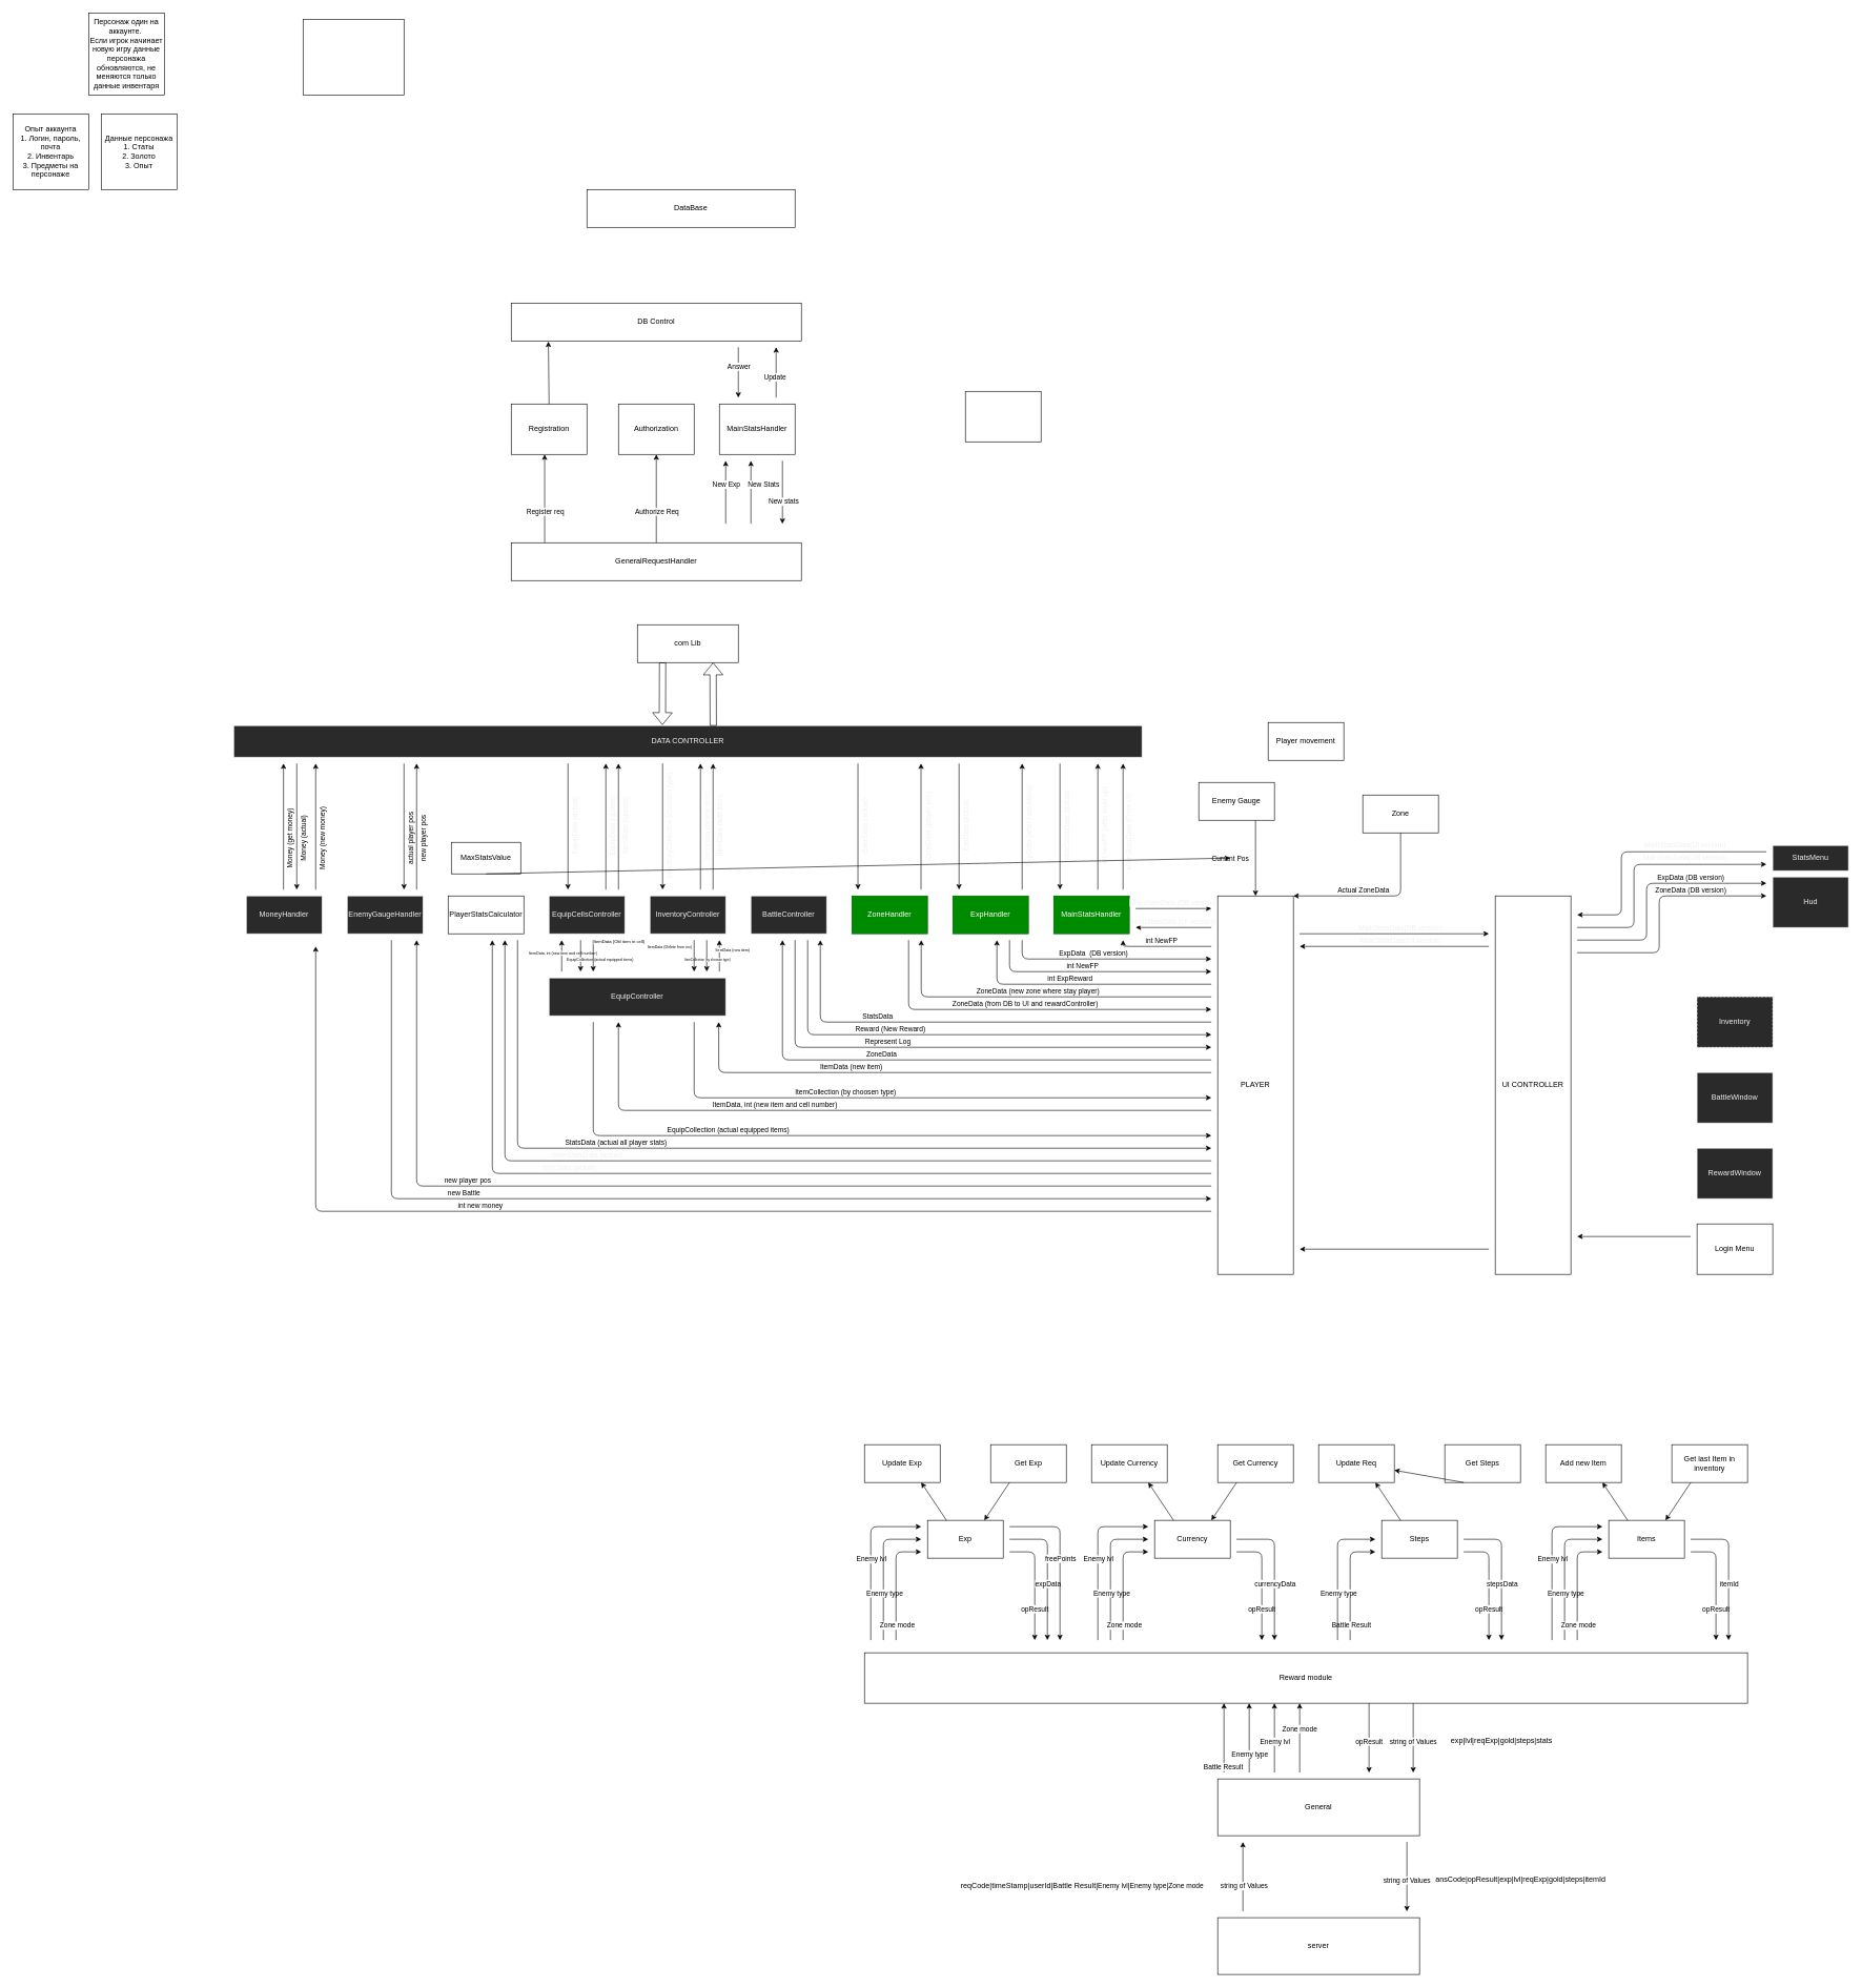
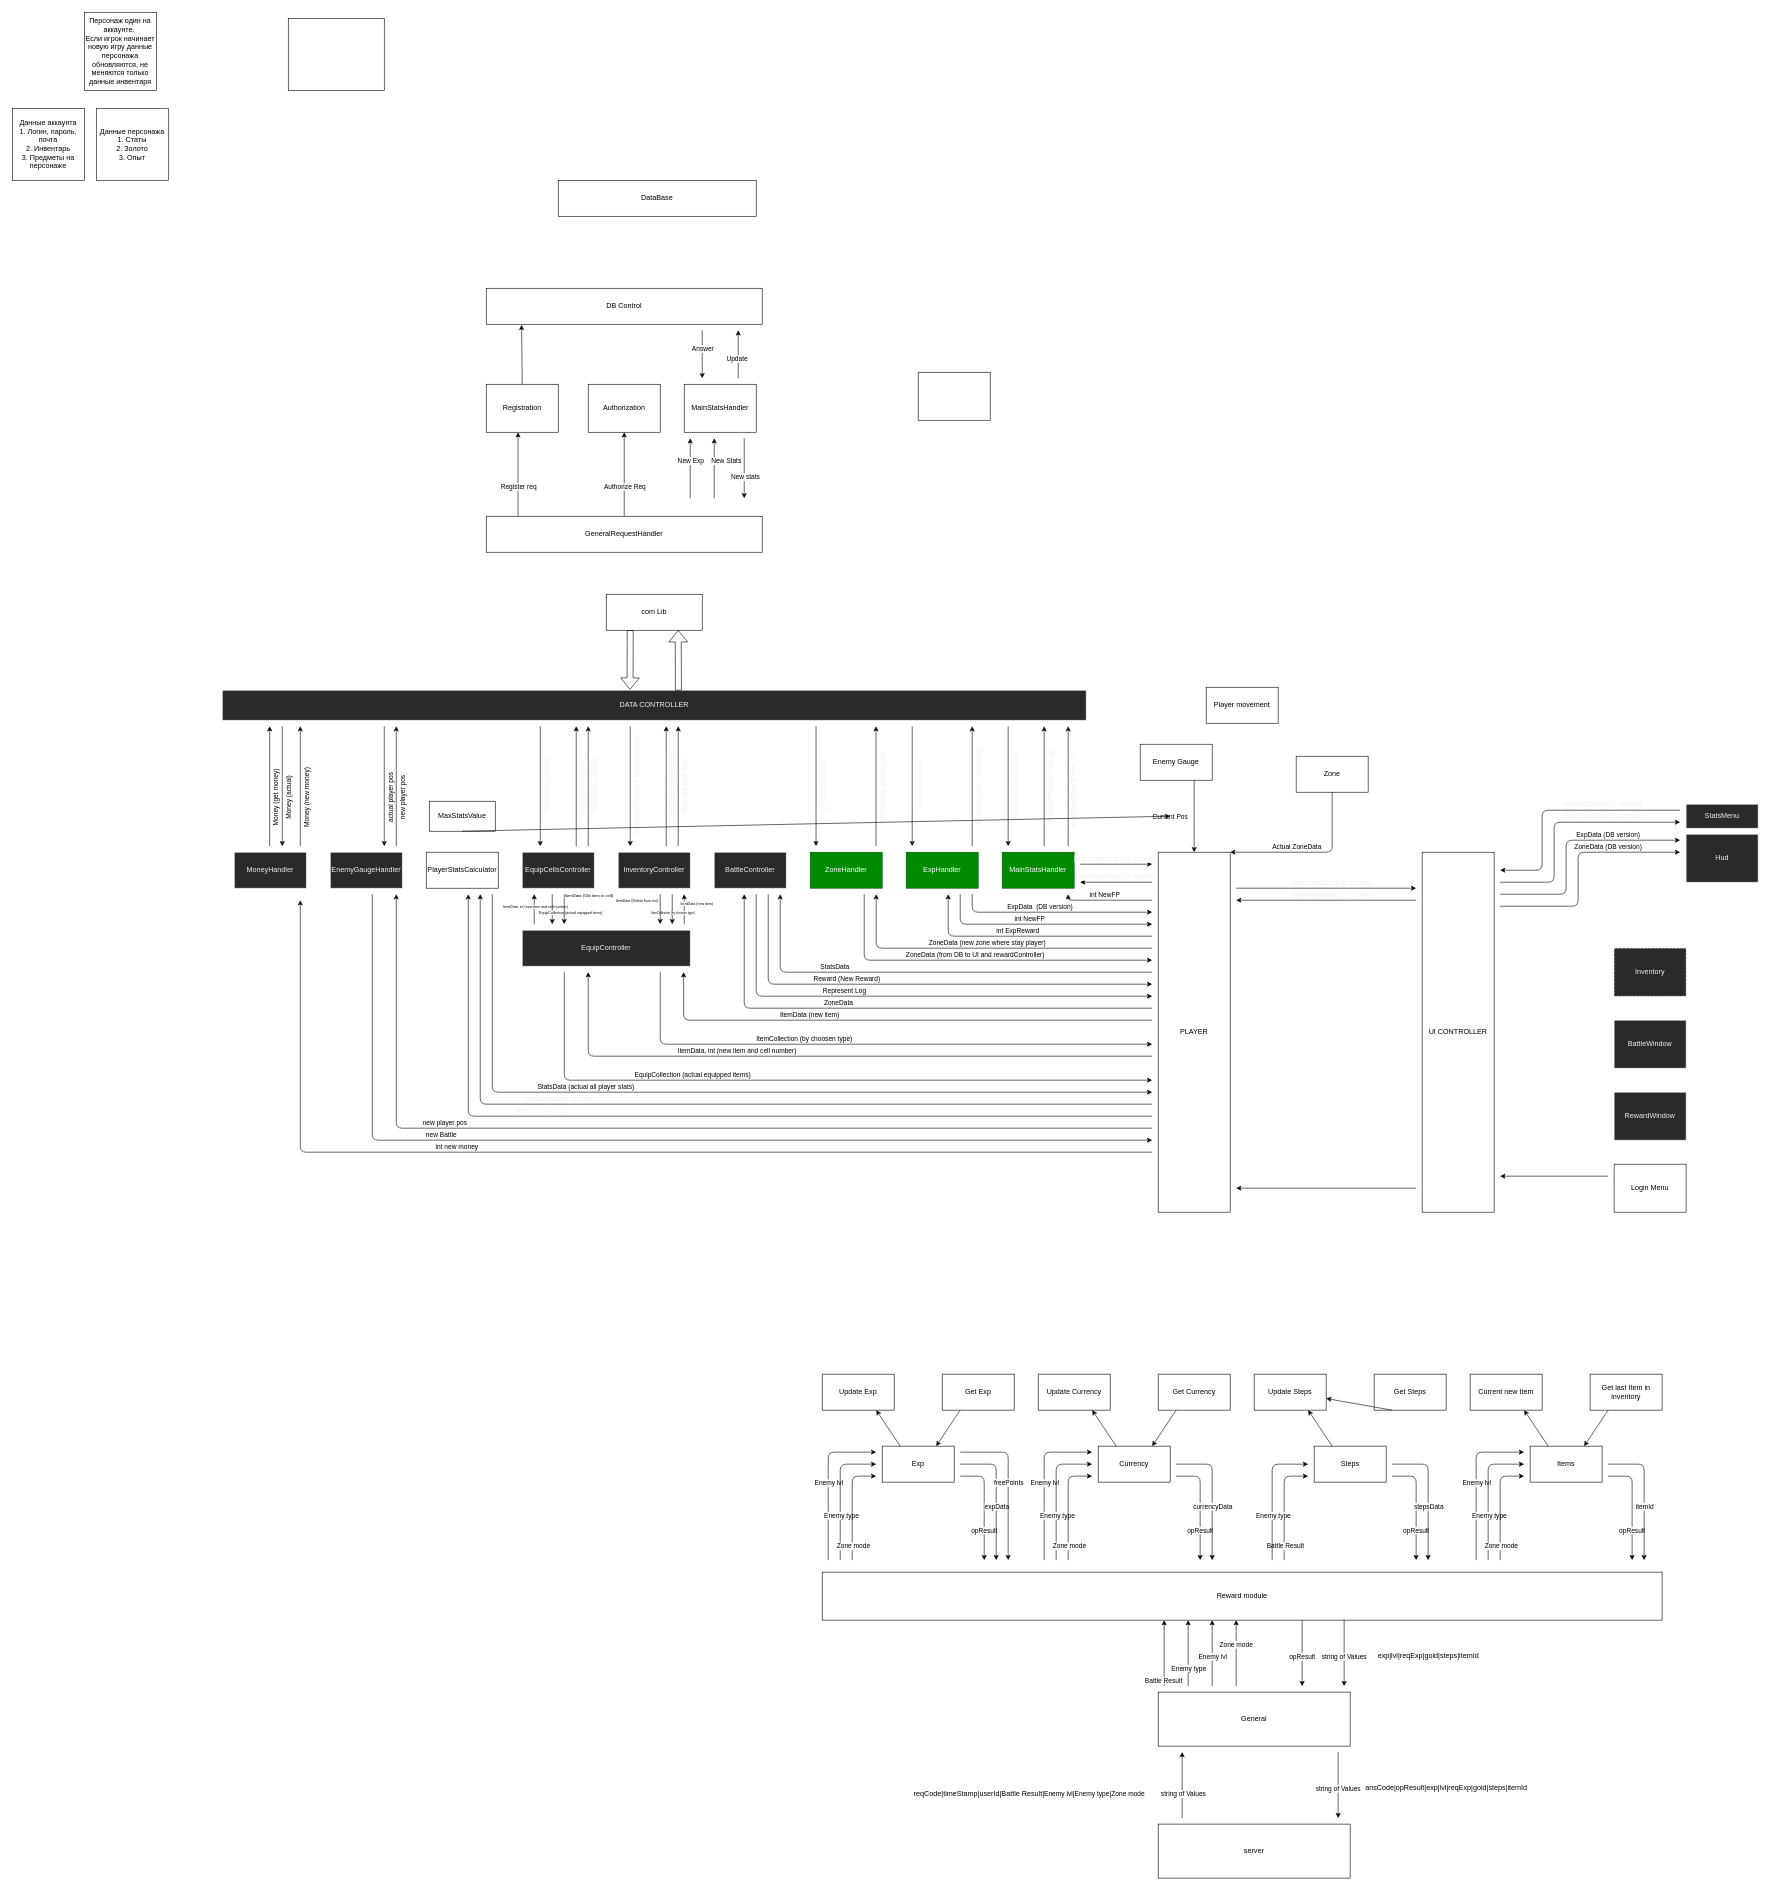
- <mxCell id="140" value="Опыт аккаунта&lt;br&gt;1. Логин, пароль, почта&lt;br&gt;2. Инвентарь&lt;br&gt;3. Предметы на персонаже" style="rounded=0;whiteSpace=wrap;html=1;" parent="1" vertex="1"><mxGeometry x="20" y="180" width="120" height="120" as="geometry" /></mxCell>
+ <mxCell id="140" value="Данные аккаунта&lt;br&gt;1. Логин, пароль, почта&lt;br&gt;2. Инвентарь&lt;br&gt;3. Предметы на персонаже" style="rounded=0;whiteSpace=wrap;html=1;" parent="1" vertex="1"><mxGeometry x="20" y="180" width="120" height="120" as="geometry" /></mxCell>
- <mxCell id="179" value="Update Req" style="rounded=0;whiteSpace=wrap;html=1;" parent="1" vertex="1"><mxGeometry x="2090" y="2290" width="120" height="60" as="geometry" /></mxCell>
+ <mxCell id="179" value="Update Steps" style="rounded=0;whiteSpace=wrap;html=1;" parent="1" vertex="1"><mxGeometry x="2090" y="2290" width="120" height="60" as="geometry" /></mxCell>
- <mxCell id="184" value="Add new Item" style="rounded=0;whiteSpace=wrap;html=1;" parent="1" vertex="1"><mxGeometry x="2450" y="2290" width="120" height="60" as="geometry" /></mxCell>
+ <mxCell id="184" value="Current new Item" style="rounded=0;whiteSpace=wrap;html=1;" parent="1" vertex="1"><mxGeometry x="2450" y="2290" width="120" height="60" as="geometry" /></mxCell>
- <mxCell id="232" value="exp|lvl|reqExp|gold|steps|stats" style="text;html=1;align=center;verticalAlign=middle;resizable=0;points=[];autosize=1;" parent="1" vertex="1"><mxGeometry x="2290" y="2750" width="180" height="20" as="geometry" /></mxCell>
+ <mxCell id="232" value="exp|lvl|reqExp|gold|steps|itemId" style="text;html=1;align=center;verticalAlign=middle;resizable=0;points=[];autosize=1;" parent="1" vertex="1"><mxGeometry x="2290" y="2750" width="180" height="20" as="geometry" /></mxCell>
